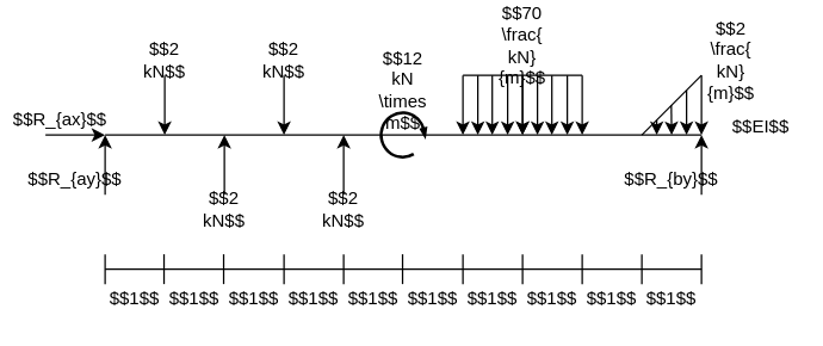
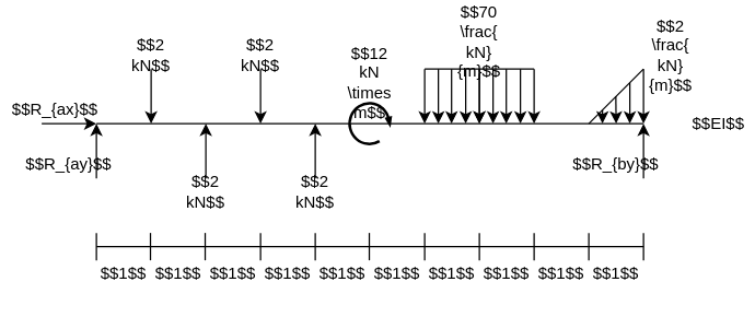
- <mxCell id="17" value="$$EI$$" style="text;html=1;strokeColor=none;fillColor=none;align=center;verticalAlign=middle;whiteSpace=wrap;rounded=0;" vertex="1" parent="1"><mxGeometry x="490" y="75" width="40" height="20" as="geometry" /></mxCell>
+ <mxCell id="17" value="$$EI$$" style="text;html=1;strokeColor=none;fillColor=none;align=center;verticalAlign=middle;whiteSpace=wrap;rounded=0;" vertex="1" parent="1"><mxGeometry x="505" y="80" width="40" height="20" as="geometry" /></mxCell>
